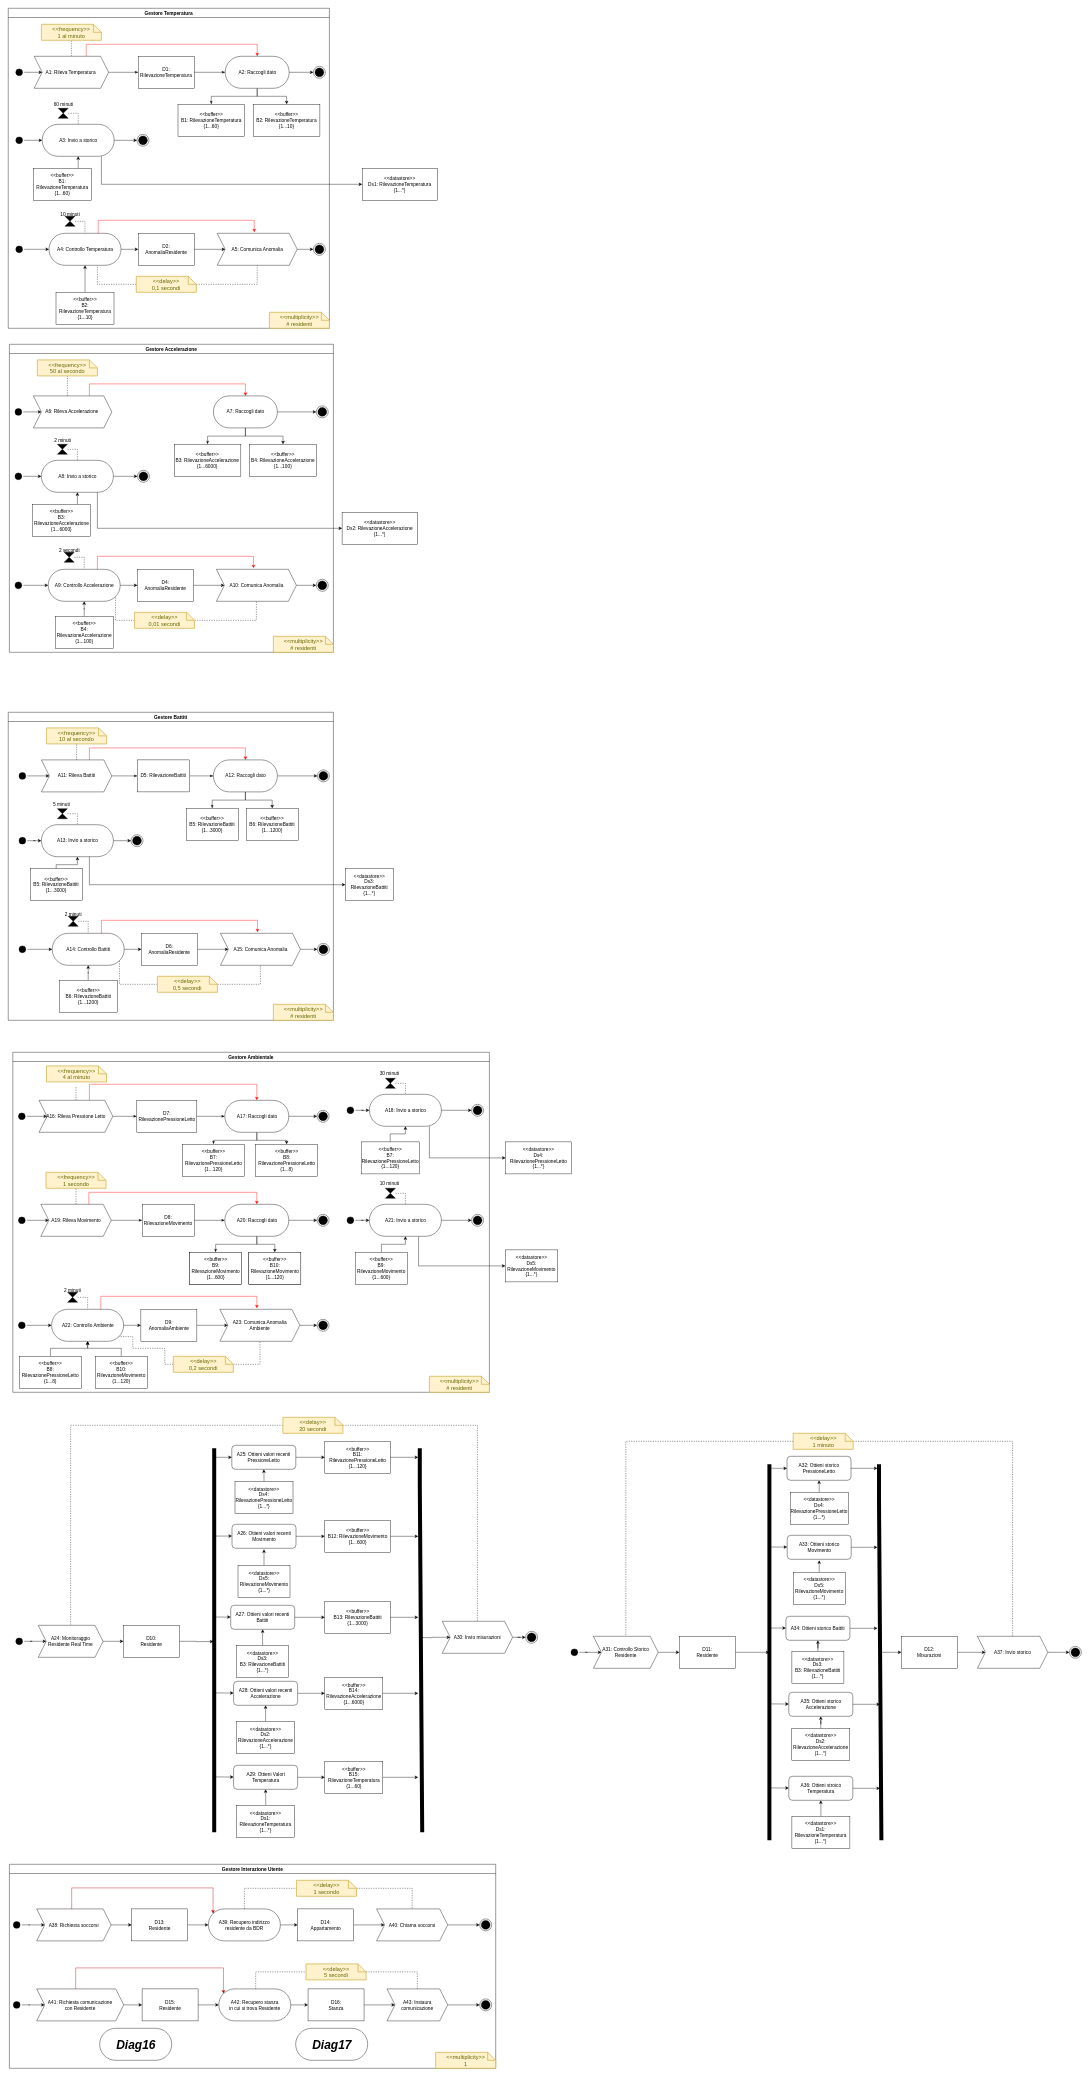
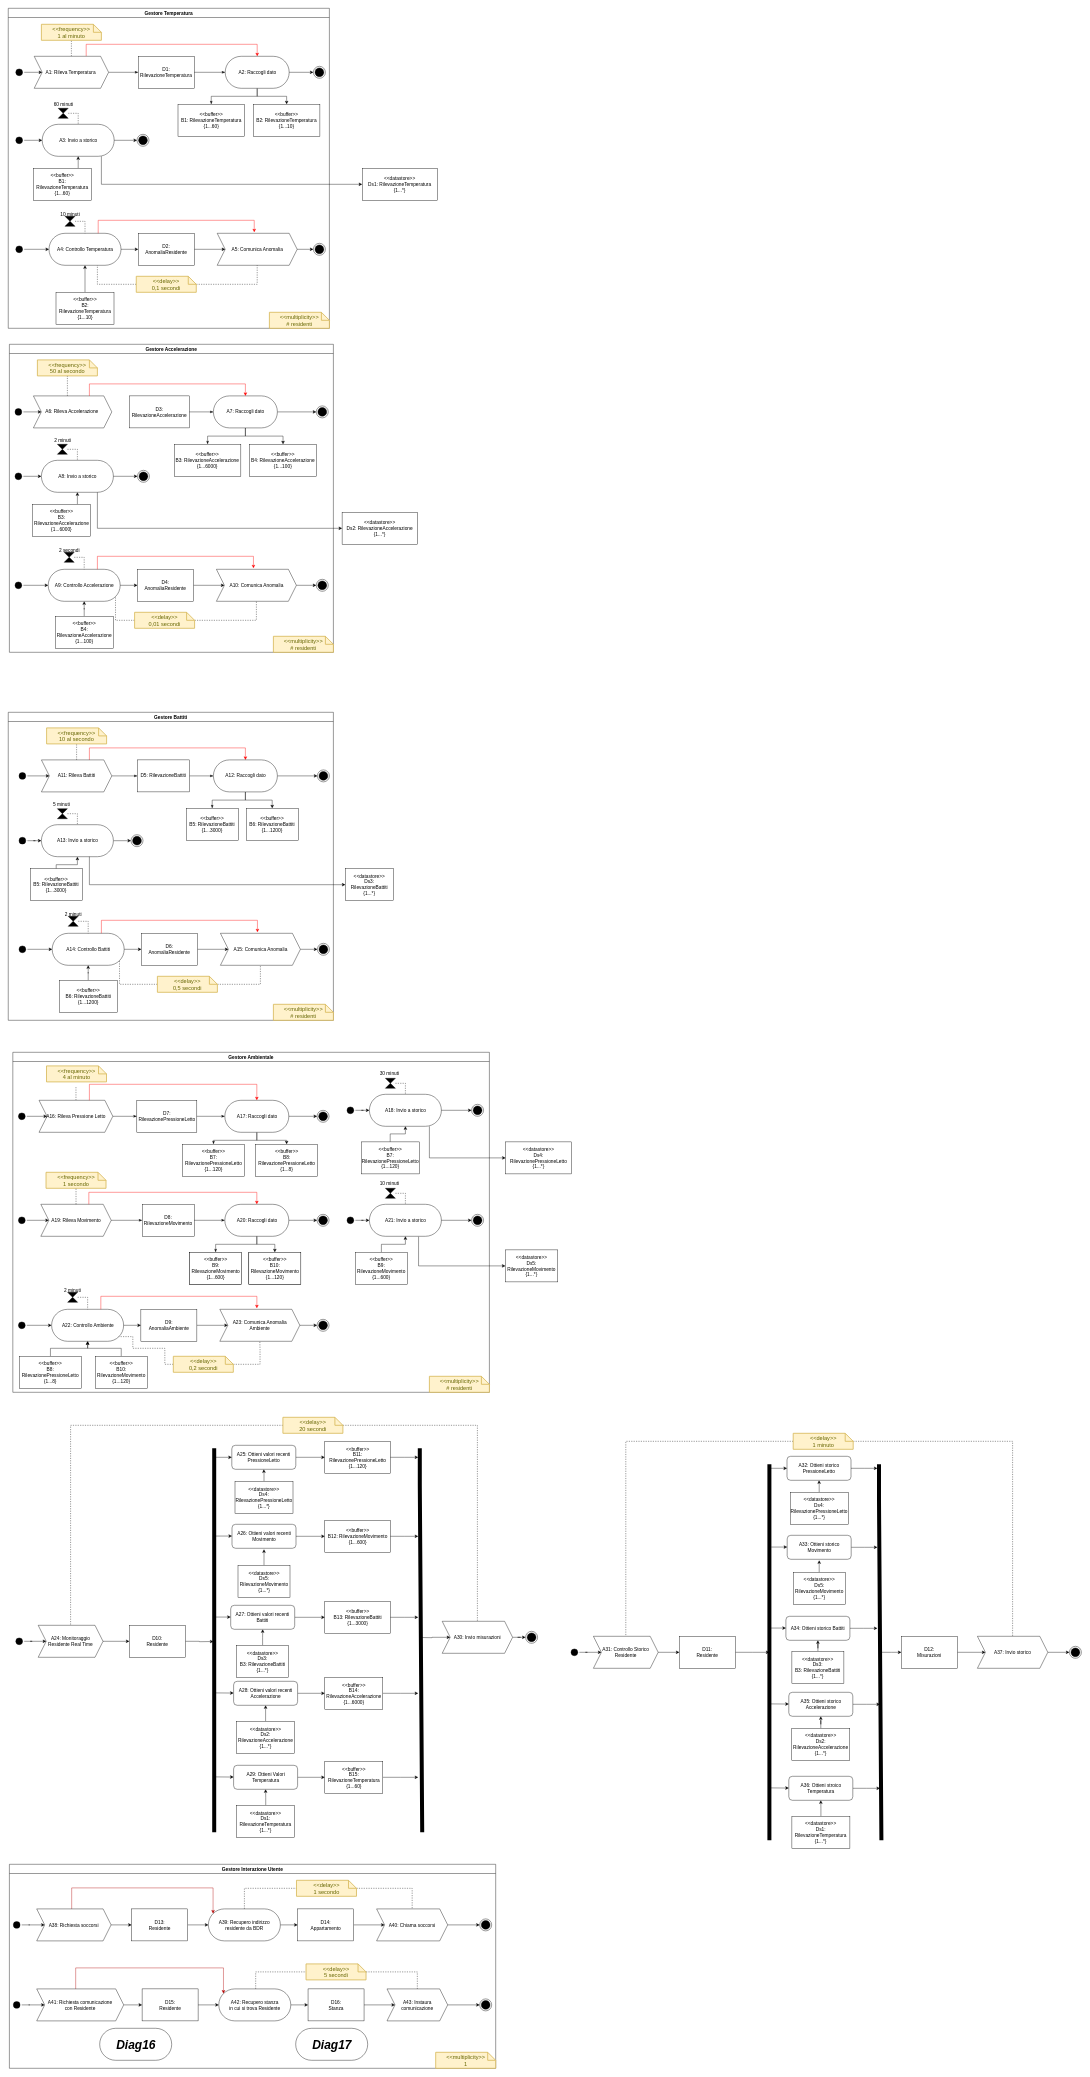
+ <mxCell id="227" value="D3: RilevazioneAccelerazione" style="rounded=0;whiteSpace=wrap;html=1;" parent="195" vertex="1"><mxGeometry x="300" y="129" width="150" height="80" as="geometry" /></mxCell>
+ <mxCell id="231" style="edgeStyle=orthogonalEdgeStyle;rounded=0;orthogonalLoop=1;jettySize=auto;html=1;entryX=0;entryY=0.5;entryDx=0;entryDy=0;entryPerimeter=0;strokeColor=#000000;endArrow=classicThin;endFill=1;" parent="195" source="227" target="229" edge="1"><mxGeometry relative="1" as="geometry" /></mxCell>
- <mxCell id="71" value="D10:&lt;br&gt;Residente" style="rounded=0;whiteSpace=wrap;html=1;" parent="1" vertex="1"><mxGeometry x="308" y="4062.5" width="140" height="80" as="geometry" /></mxCell>
+ <mxCell id="71" value="D10:&lt;br&gt;Residente" style="rounded=0;whiteSpace=wrap;html=1;" parent="1" vertex="1"><mxGeometry x="323" y="4062.5" width="140" height="80" as="geometry" /></mxCell>
